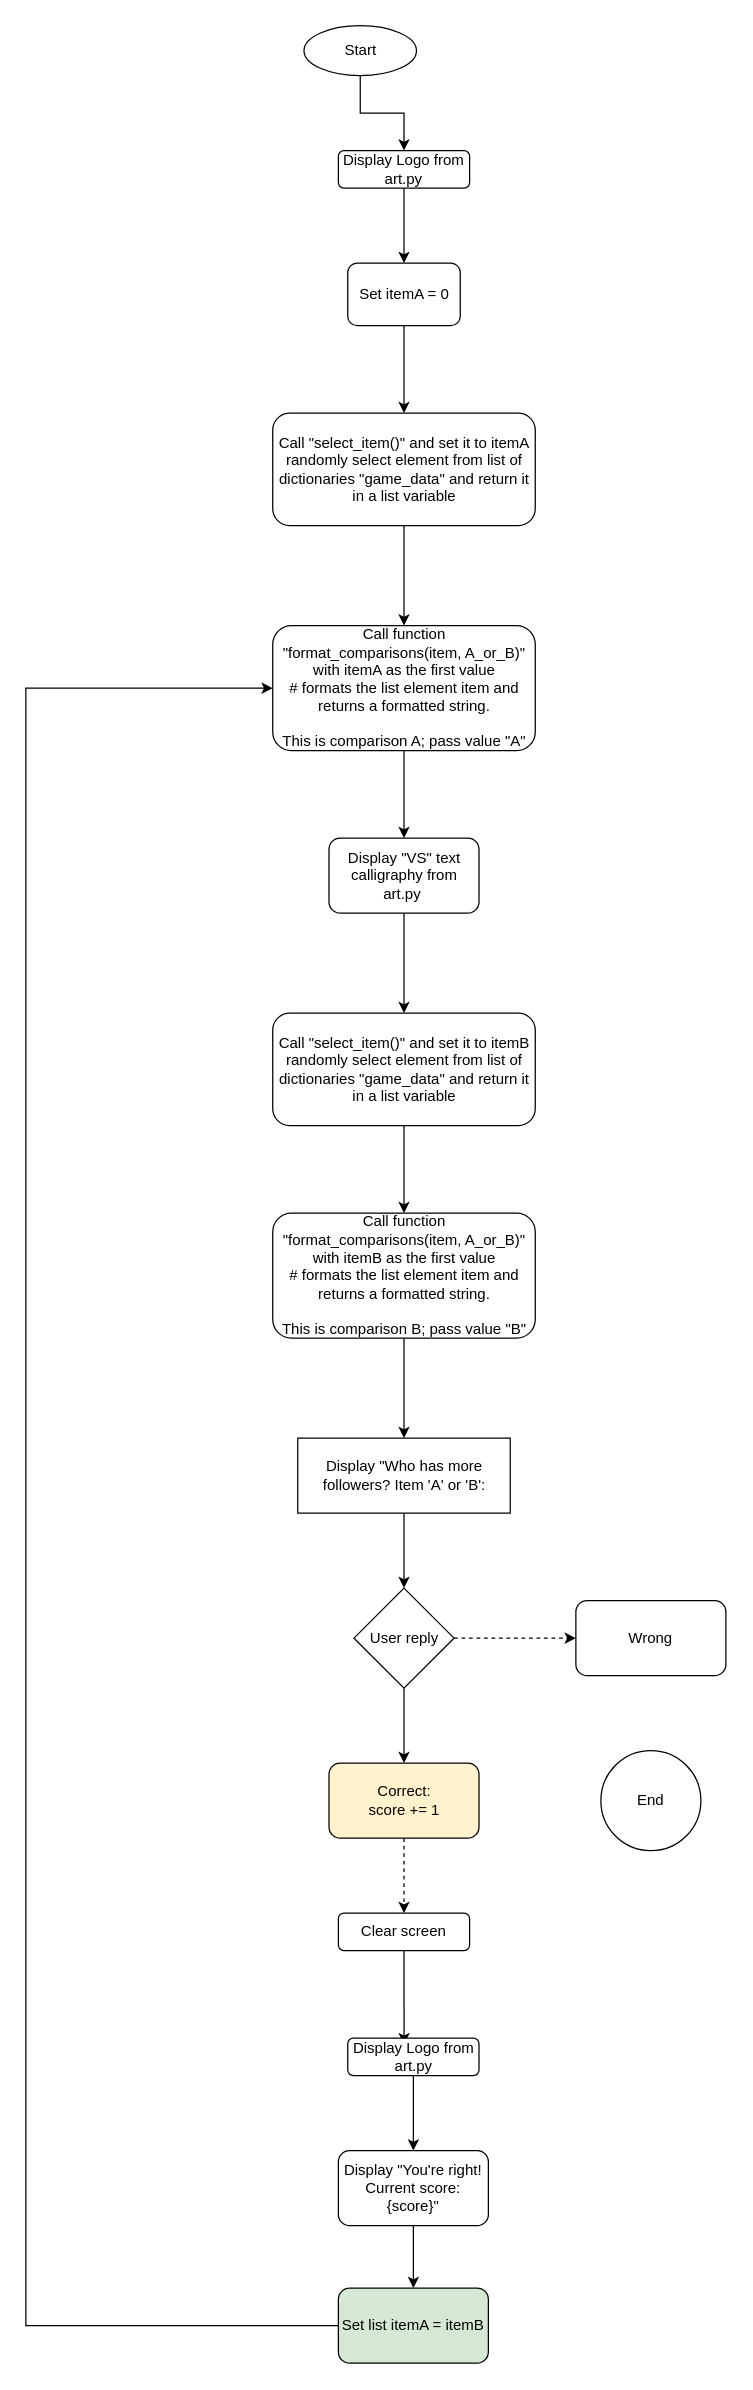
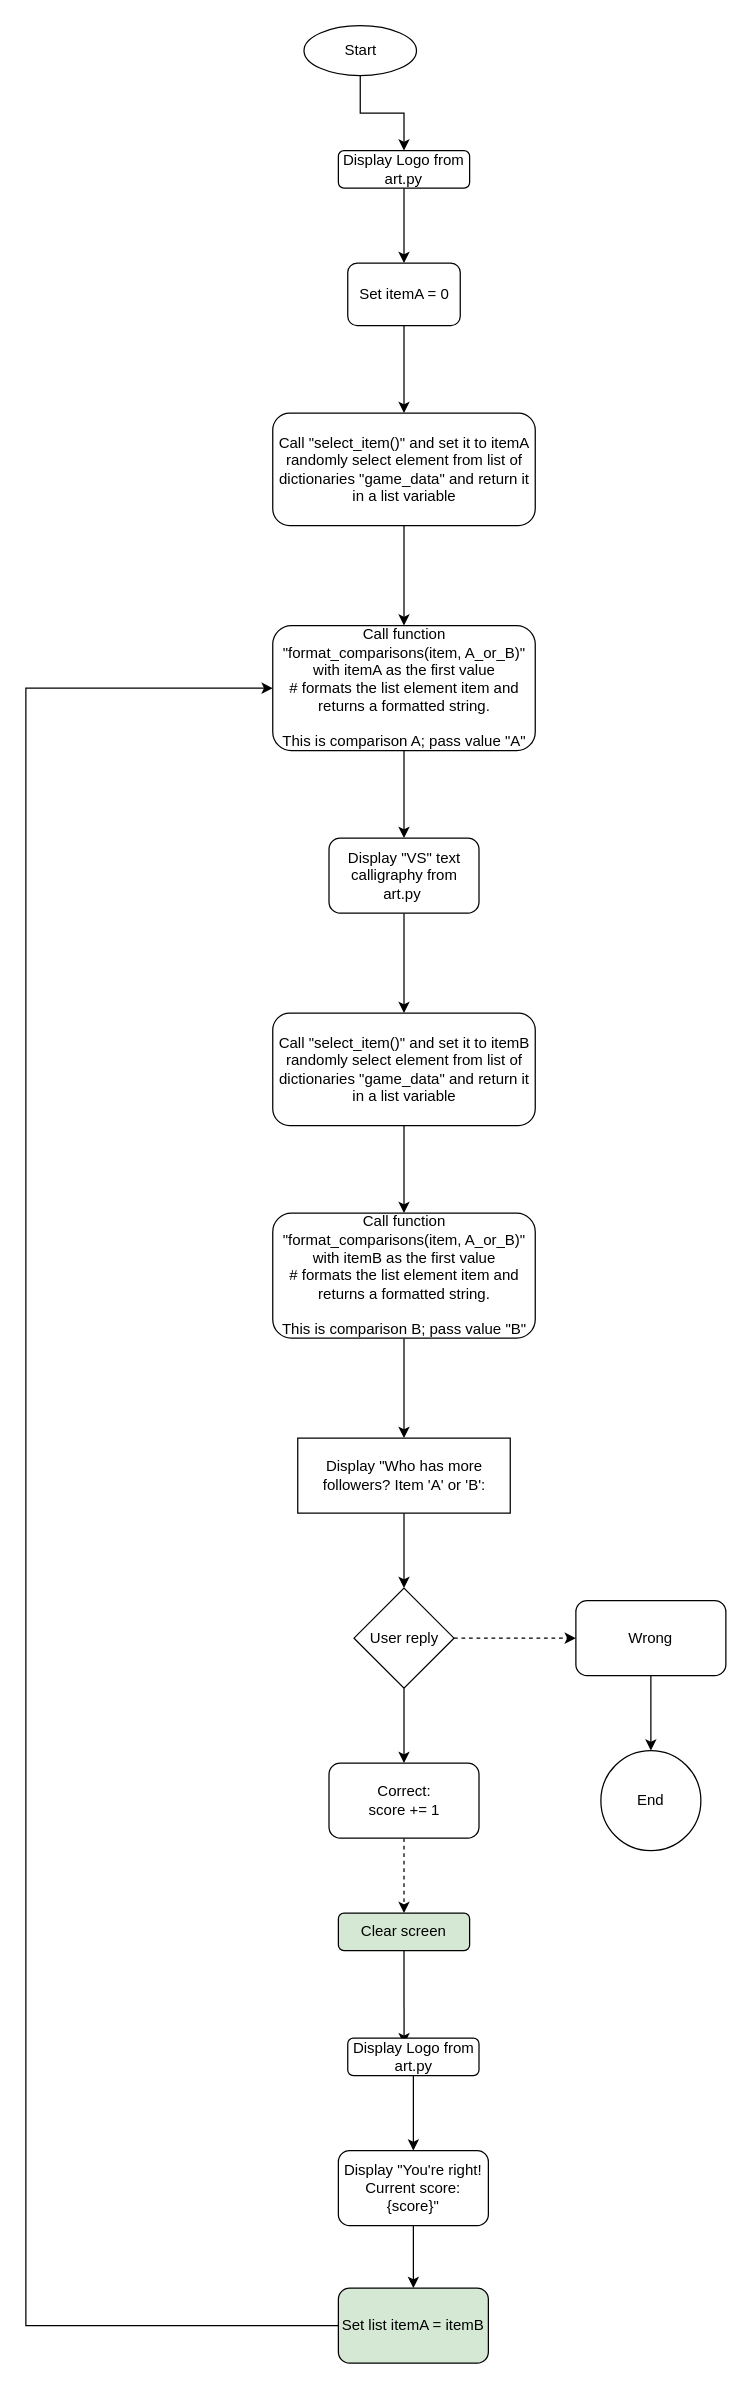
+ <mxCell id="21" value="" style="edgeStyle=orthogonalEdgeStyle;rounded=0;orthogonalLoop=1;jettySize=auto;html=1;" edge="1" parent="1" source="22" target="25"><mxGeometry relative="1" as="geometry" /></mxCell>
- <mxCell id="24" value="Correct:&lt;div&gt;score += 1&lt;/div&gt;" style="rounded=1;whiteSpace=wrap;html=1;fillColor=#fff2cc;" vertex="1" parent="1"><mxGeometry x="262.5" y="1410" width="120" height="60" as="geometry" /></mxCell>
+ <mxCell id="24" value="Correct:&lt;div&gt;score += 1&lt;/div&gt;" style="rounded=1;whiteSpace=wrap;html=1;" vertex="1" parent="1"><mxGeometry x="262.5" y="1410" width="120" height="60" as="geometry" /></mxCell>
- <mxCell id="27" value="Clear screen" style="rounded=1;whiteSpace=wrap;html=1;" vertex="1" parent="1"><mxGeometry x="270" y="1530" width="105" height="30" as="geometry" /></mxCell>
+ <mxCell id="27" value="Clear screen" style="rounded=1;whiteSpace=wrap;html=1;fillColor=#d5e8d4;" vertex="1" parent="1"><mxGeometry x="270" y="1530" width="105" height="30" as="geometry" /></mxCell>
